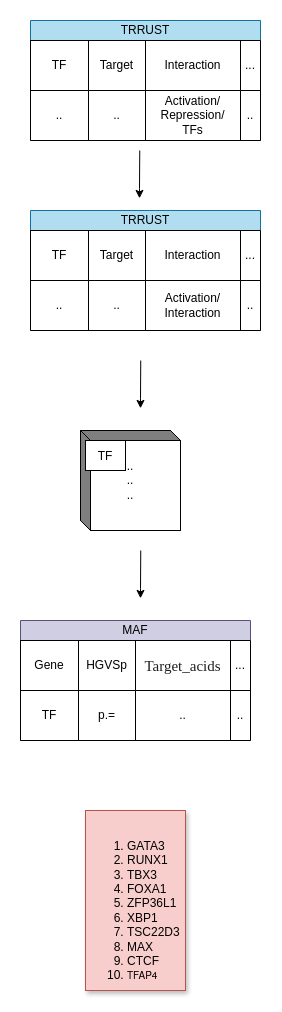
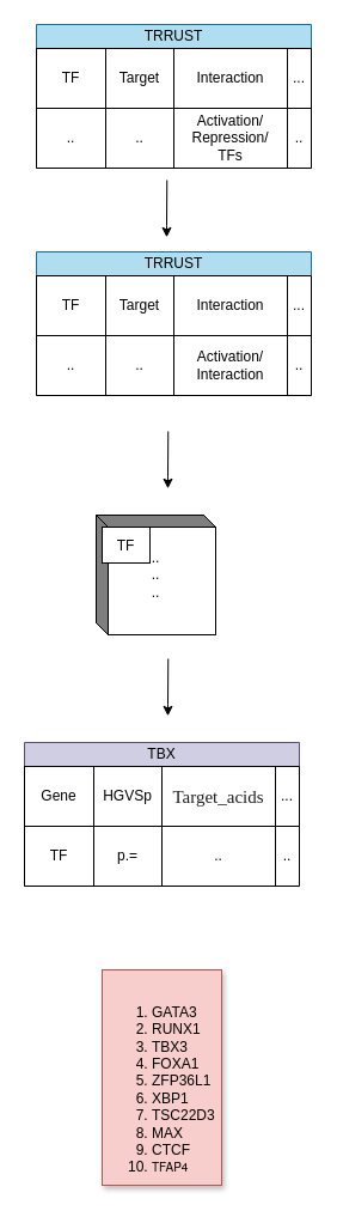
- <mxCell id="30" value="MAF" style="swimlane;fontStyle=0;childLayout=stackLayout;horizontal=1;startSize=20;fillColor=#d0cee2;horizontalStack=0;resizeParent=1;resizeParentMax=0;resizeLast=0;collapsible=0;marginBottom=0;swimlaneFillColor=#ffffff;whiteSpace=wrap;strokeColor=#56517e;" vertex="1" parent="1"><mxGeometry x="20" y="620" width="230" height="120" as="geometry" /></mxCell>
+ <mxCell id="30" value="TBX" style="swimlane;fontStyle=0;childLayout=stackLayout;horizontal=1;startSize=20;fillColor=#d0cee2;horizontalStack=0;resizeParent=1;resizeParentMax=0;resizeLast=0;collapsible=0;marginBottom=0;swimlaneFillColor=#ffffff;whiteSpace=wrap;strokeColor=#56517e;" vertex="1" parent="1"><mxGeometry x="20" y="620" width="230" height="120" as="geometry" /></mxCell>
